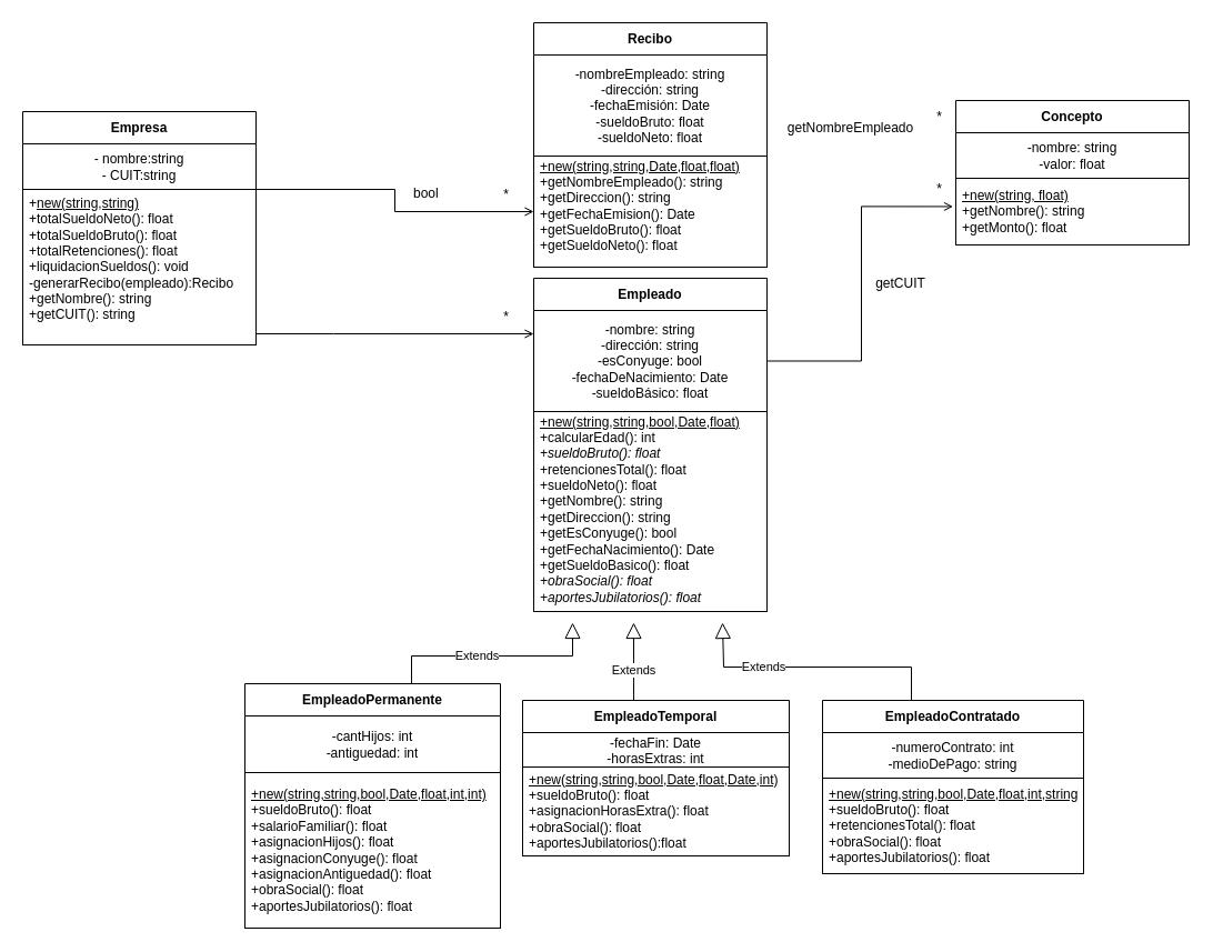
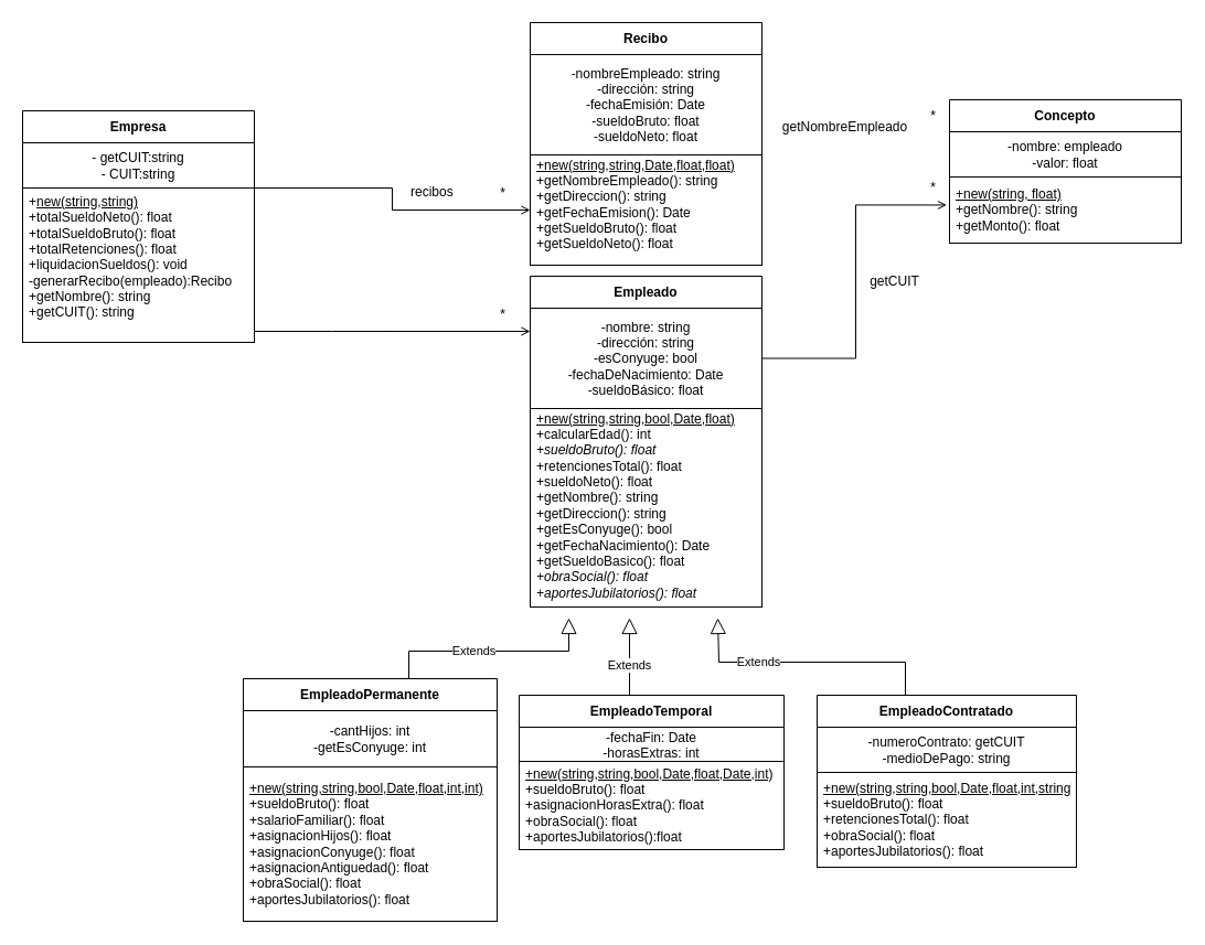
- <mxCell id="24" value="-nombre: string&lt;div&gt;-valor: float&lt;/div&gt;" style="text;html=1;strokeColor=none;fillColor=none;align=center;verticalAlign=middle;spacingLeft=4;spacingRight=4;overflow=hidden;rotatable=0;points=[[0,0.5],[1,0.5]];portConstraint=eastwest;whiteSpace=wrap;" vertex="1" parent="23"><mxGeometry y="29" width="210" height="41" as="geometry" /></mxCell>
+ <mxCell id="24" value="-nombre: empleado&lt;div&gt;-valor: float&lt;/div&gt;" style="text;html=1;strokeColor=none;fillColor=none;align=center;verticalAlign=middle;spacingLeft=4;spacingRight=4;overflow=hidden;rotatable=0;points=[[0,0.5],[1,0.5]];portConstraint=eastwest;whiteSpace=wrap;" vertex="1" parent="23"><mxGeometry y="29" width="210" height="41" as="geometry" /></mxCell>
- <mxCell id="3" value="- nombre:string&lt;div&gt;- CUIT:string&lt;/div&gt;" style="text;html=1;strokeColor=none;fillColor=none;align=center;verticalAlign=middle;spacingLeft=4;spacingRight=4;overflow=hidden;rotatable=0;points=[[0,0.5],[1,0.5]];portConstraint=eastwest;whiteSpace=wrap;" parent="2" vertex="1"><mxGeometry y="29" width="210" height="41" as="geometry" /></mxCell>
+ <mxCell id="3" value="- getCUIT:string&lt;div&gt;- CUIT:string&lt;/div&gt;" style="text;html=1;strokeColor=none;fillColor=none;align=center;verticalAlign=middle;spacingLeft=4;spacingRight=4;overflow=hidden;rotatable=0;points=[[0,0.5],[1,0.5]];portConstraint=eastwest;whiteSpace=wrap;" parent="2" vertex="1"><mxGeometry y="29" width="210" height="41" as="geometry" /></mxCell>
- <mxCell id="21" value="bool" style="text;whiteSpace=wrap;html=1;" vertex="1" parent="1"><mxGeometry x="370" y="160" width="90" height="20" as="geometry" /></mxCell>
+ <mxCell id="21" value="recibos" style="text;whiteSpace=wrap;html=1;" vertex="1" parent="1"><mxGeometry x="370" y="160" width="90" height="20" as="geometry" /></mxCell>
- <mxCell id="10" value="-cantHijos: int&lt;div&gt;&lt;div&gt;-antiguedad: int&lt;/div&gt;&lt;/div&gt;" style="text;html=1;strokeColor=none;fillColor=none;align=center;verticalAlign=middle;spacingLeft=4;spacingRight=4;overflow=hidden;rotatable=0;points=[[0,0.5],[1,0.5]];portConstraint=eastwest;whiteSpace=wrap;" parent="9" vertex="1"><mxGeometry y="29" width="230" height="51" as="geometry" /></mxCell>
+ <mxCell id="10" value="-cantHijos: int&lt;div&gt;&lt;div&gt;-getEsConyuge: int&lt;/div&gt;&lt;/div&gt;" style="text;html=1;strokeColor=none;fillColor=none;align=center;verticalAlign=middle;spacingLeft=4;spacingRight=4;overflow=hidden;rotatable=0;points=[[0,0.5],[1,0.5]];portConstraint=eastwest;whiteSpace=wrap;" parent="9" vertex="1"><mxGeometry y="29" width="230" height="51" as="geometry" /></mxCell>
- <mxCell id="35" value="-numeroContrato: int&lt;div&gt;-medioDe&lt;span style=&quot;background-color: transparent; color: light-dark(rgb(0, 0, 0), rgb(255, 255, 255));&quot;&gt;Pago: string&lt;/span&gt;&lt;/div&gt;" style="text;html=1;strokeColor=none;fillColor=none;align=center;verticalAlign=middle;spacingLeft=4;spacingRight=4;overflow=hidden;rotatable=0;points=[[0,0.5],[1,0.5]];portConstraint=eastwest;whiteSpace=wrap;" vertex="1" parent="34"><mxGeometry y="29" width="235" height="41" as="geometry" /></mxCell>
+ <mxCell id="35" value="-numeroContrato: getCUIT&lt;div&gt;-medioDe&lt;span style=&quot;background-color: transparent; color: light-dark(rgb(0, 0, 0), rgb(255, 255, 255));&quot;&gt;Pago: string&lt;/span&gt;&lt;/div&gt;" style="text;html=1;strokeColor=none;fillColor=none;align=center;verticalAlign=middle;spacingLeft=4;spacingRight=4;overflow=hidden;rotatable=0;points=[[0,0.5],[1,0.5]];portConstraint=eastwest;whiteSpace=wrap;" vertex="1" parent="34"><mxGeometry y="29" width="235" height="41" as="geometry" /></mxCell>
